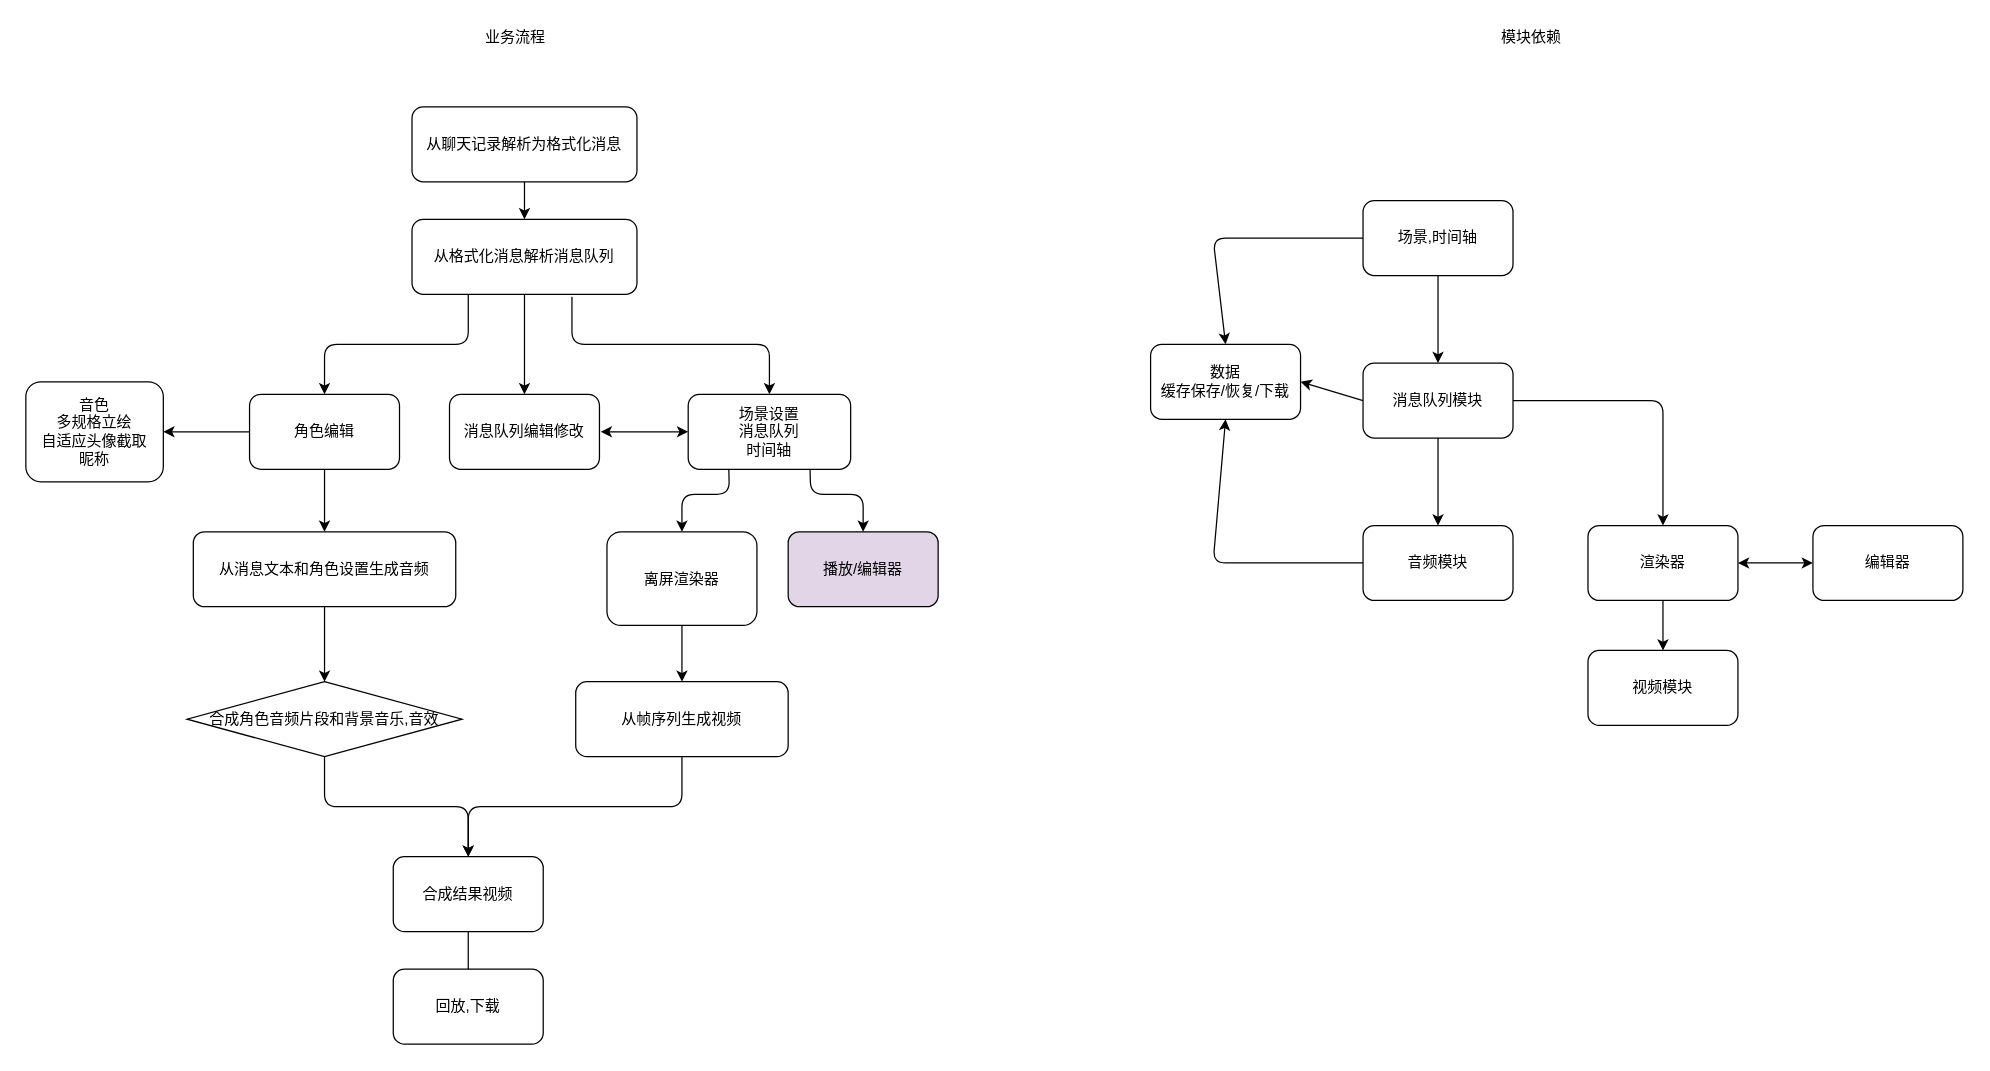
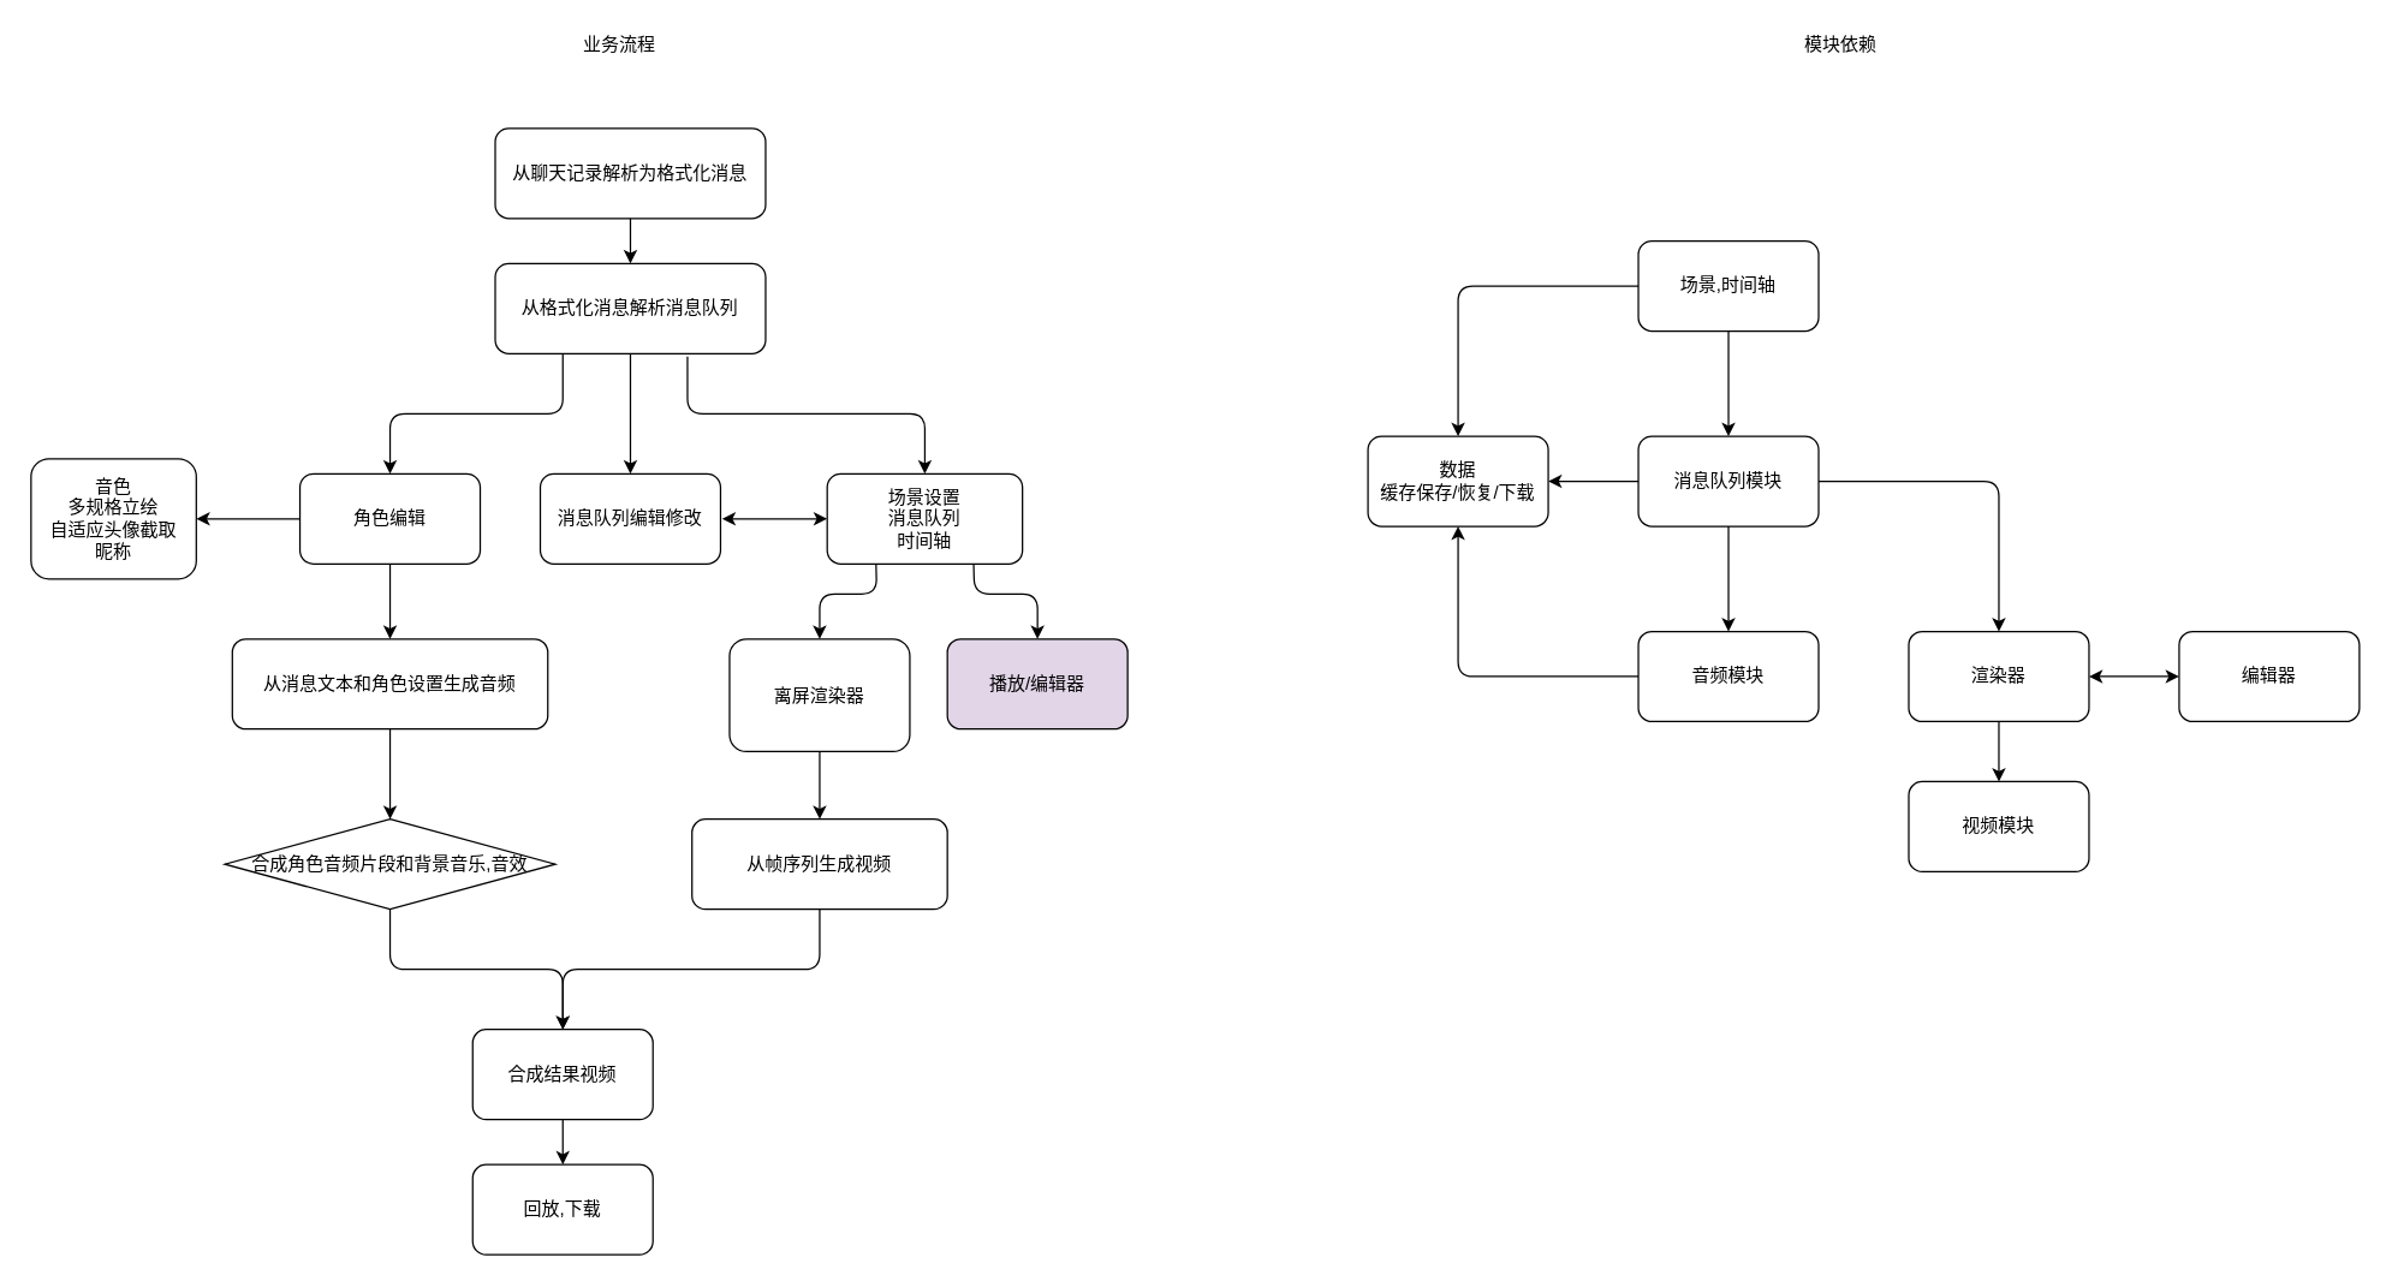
- <mxCell id="34" value="数据&lt;br&gt;缓存保存/恢复/下载" style="rounded=1;whiteSpace=wrap;html=1;" vertex="1" parent="1"><mxGeometry x="920" y="275" width="120" height="60" as="geometry" /></mxCell>
+ <mxCell id="34" value="数据&lt;br&gt;缓存保存/恢复/下载" style="rounded=1;whiteSpace=wrap;html=1;" vertex="1" parent="1"><mxGeometry x="910" y="290" width="120" height="60" as="geometry" /></mxCell>
- <mxCell id="23" value="" style="endArrow=none;html=1;exitX=0.5;exitY=1;exitDx=0;exitDy=0;entryX=0.5;entryY=0;entryDx=0;entryDy=0;" edge="1" parent="1" source="5" target="6"><mxGeometry width="50" height="50" relative="1" as="geometry"><mxPoint x="569" y="785" as="sourcePoint" /><mxPoint x="619" y="735" as="targetPoint" /></mxGeometry></mxCell>
+ <mxCell id="23" value="" style="endArrow=classic;html=1;exitX=0.5;exitY=1;exitDx=0;exitDy=0;entryX=0.5;entryY=0;entryDx=0;entryDy=0;" edge="1" parent="1" source="5" target="6"><mxGeometry width="50" height="50" relative="1" as="geometry"><mxPoint x="569" y="785" as="sourcePoint" /><mxPoint x="619" y="735" as="targetPoint" /></mxGeometry></mxCell>
